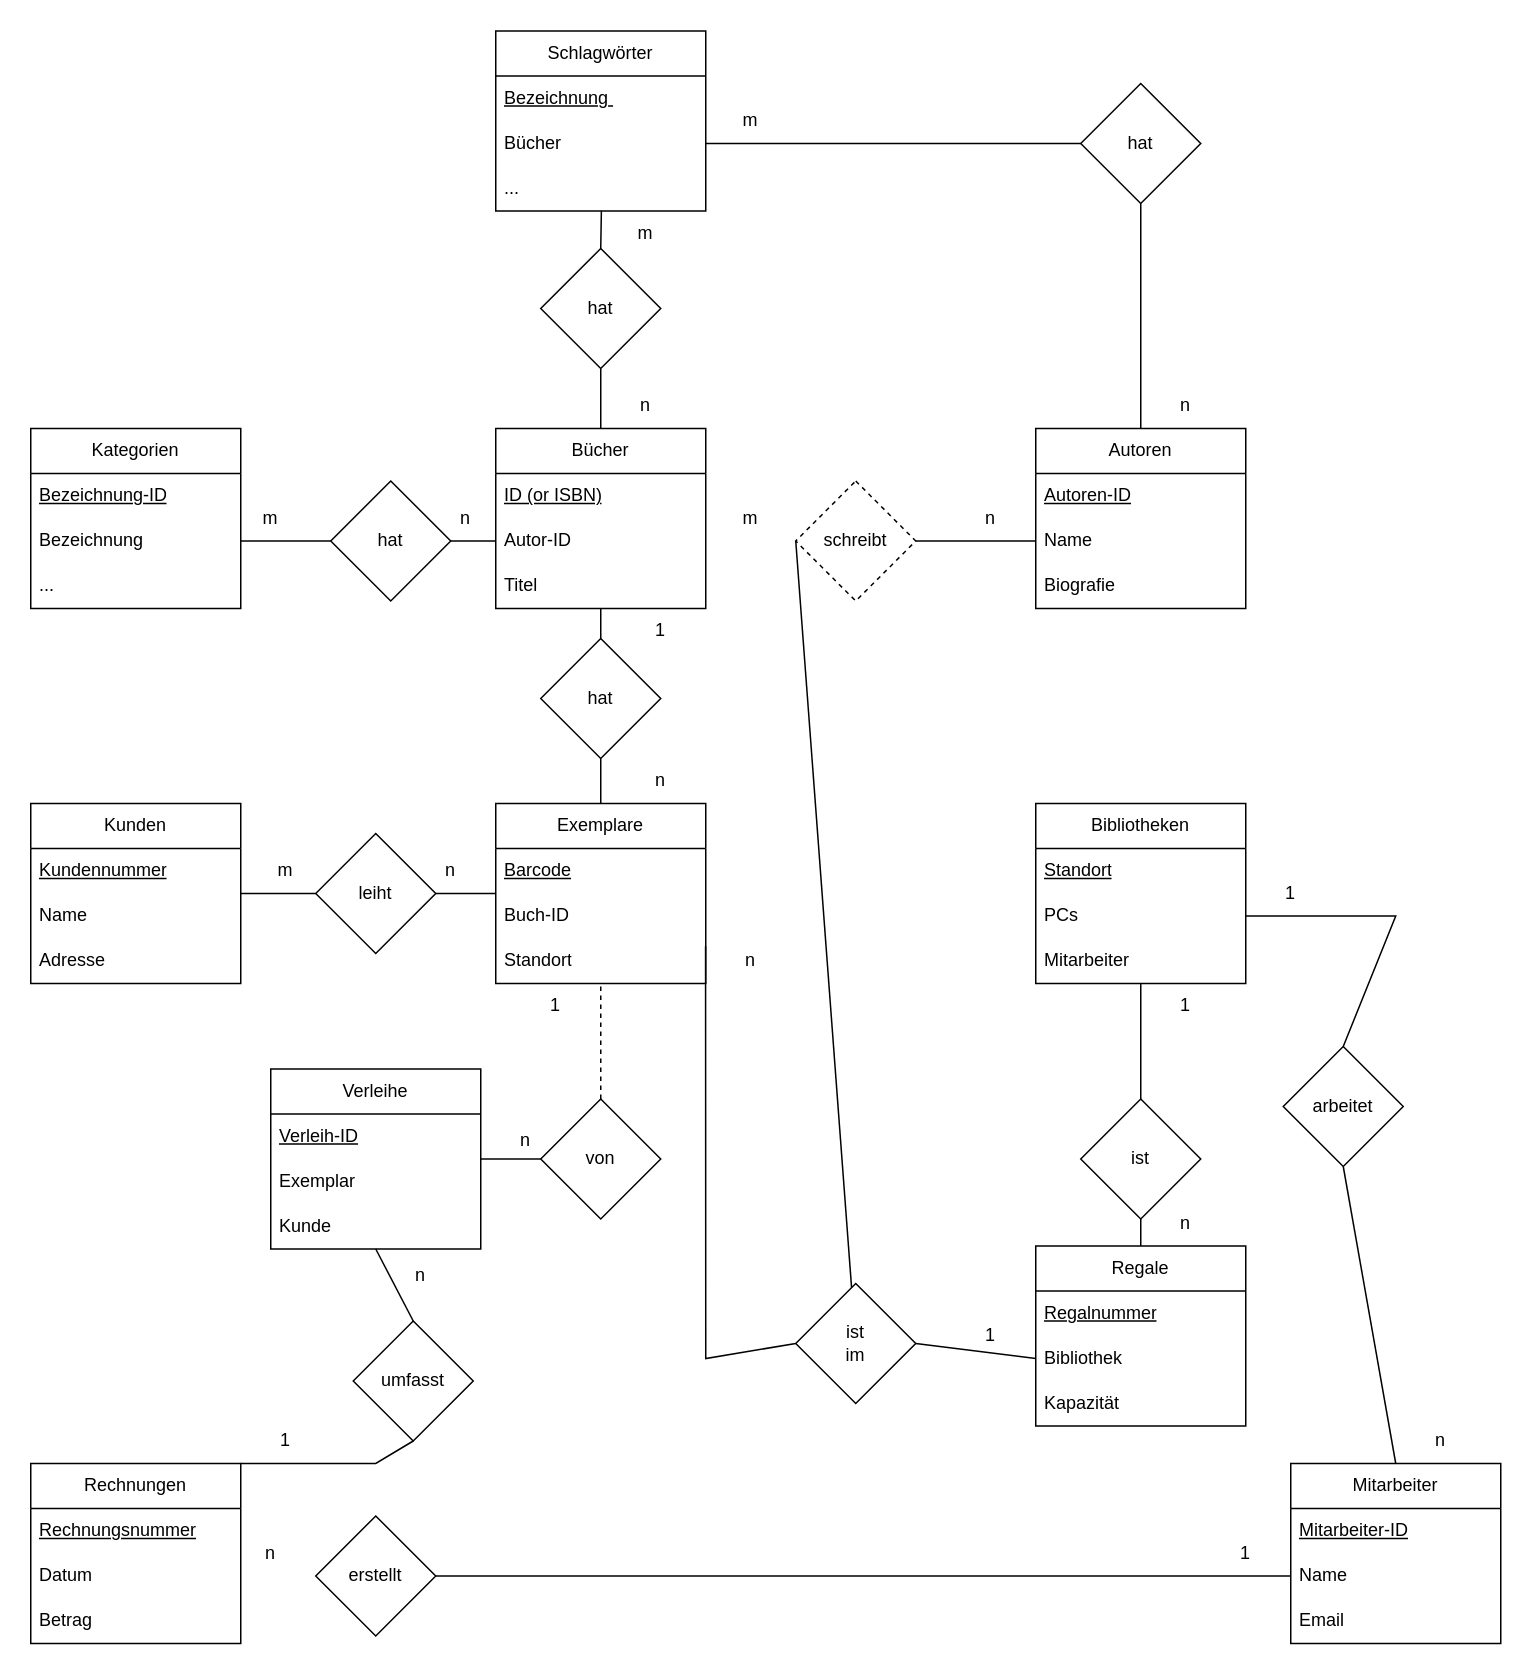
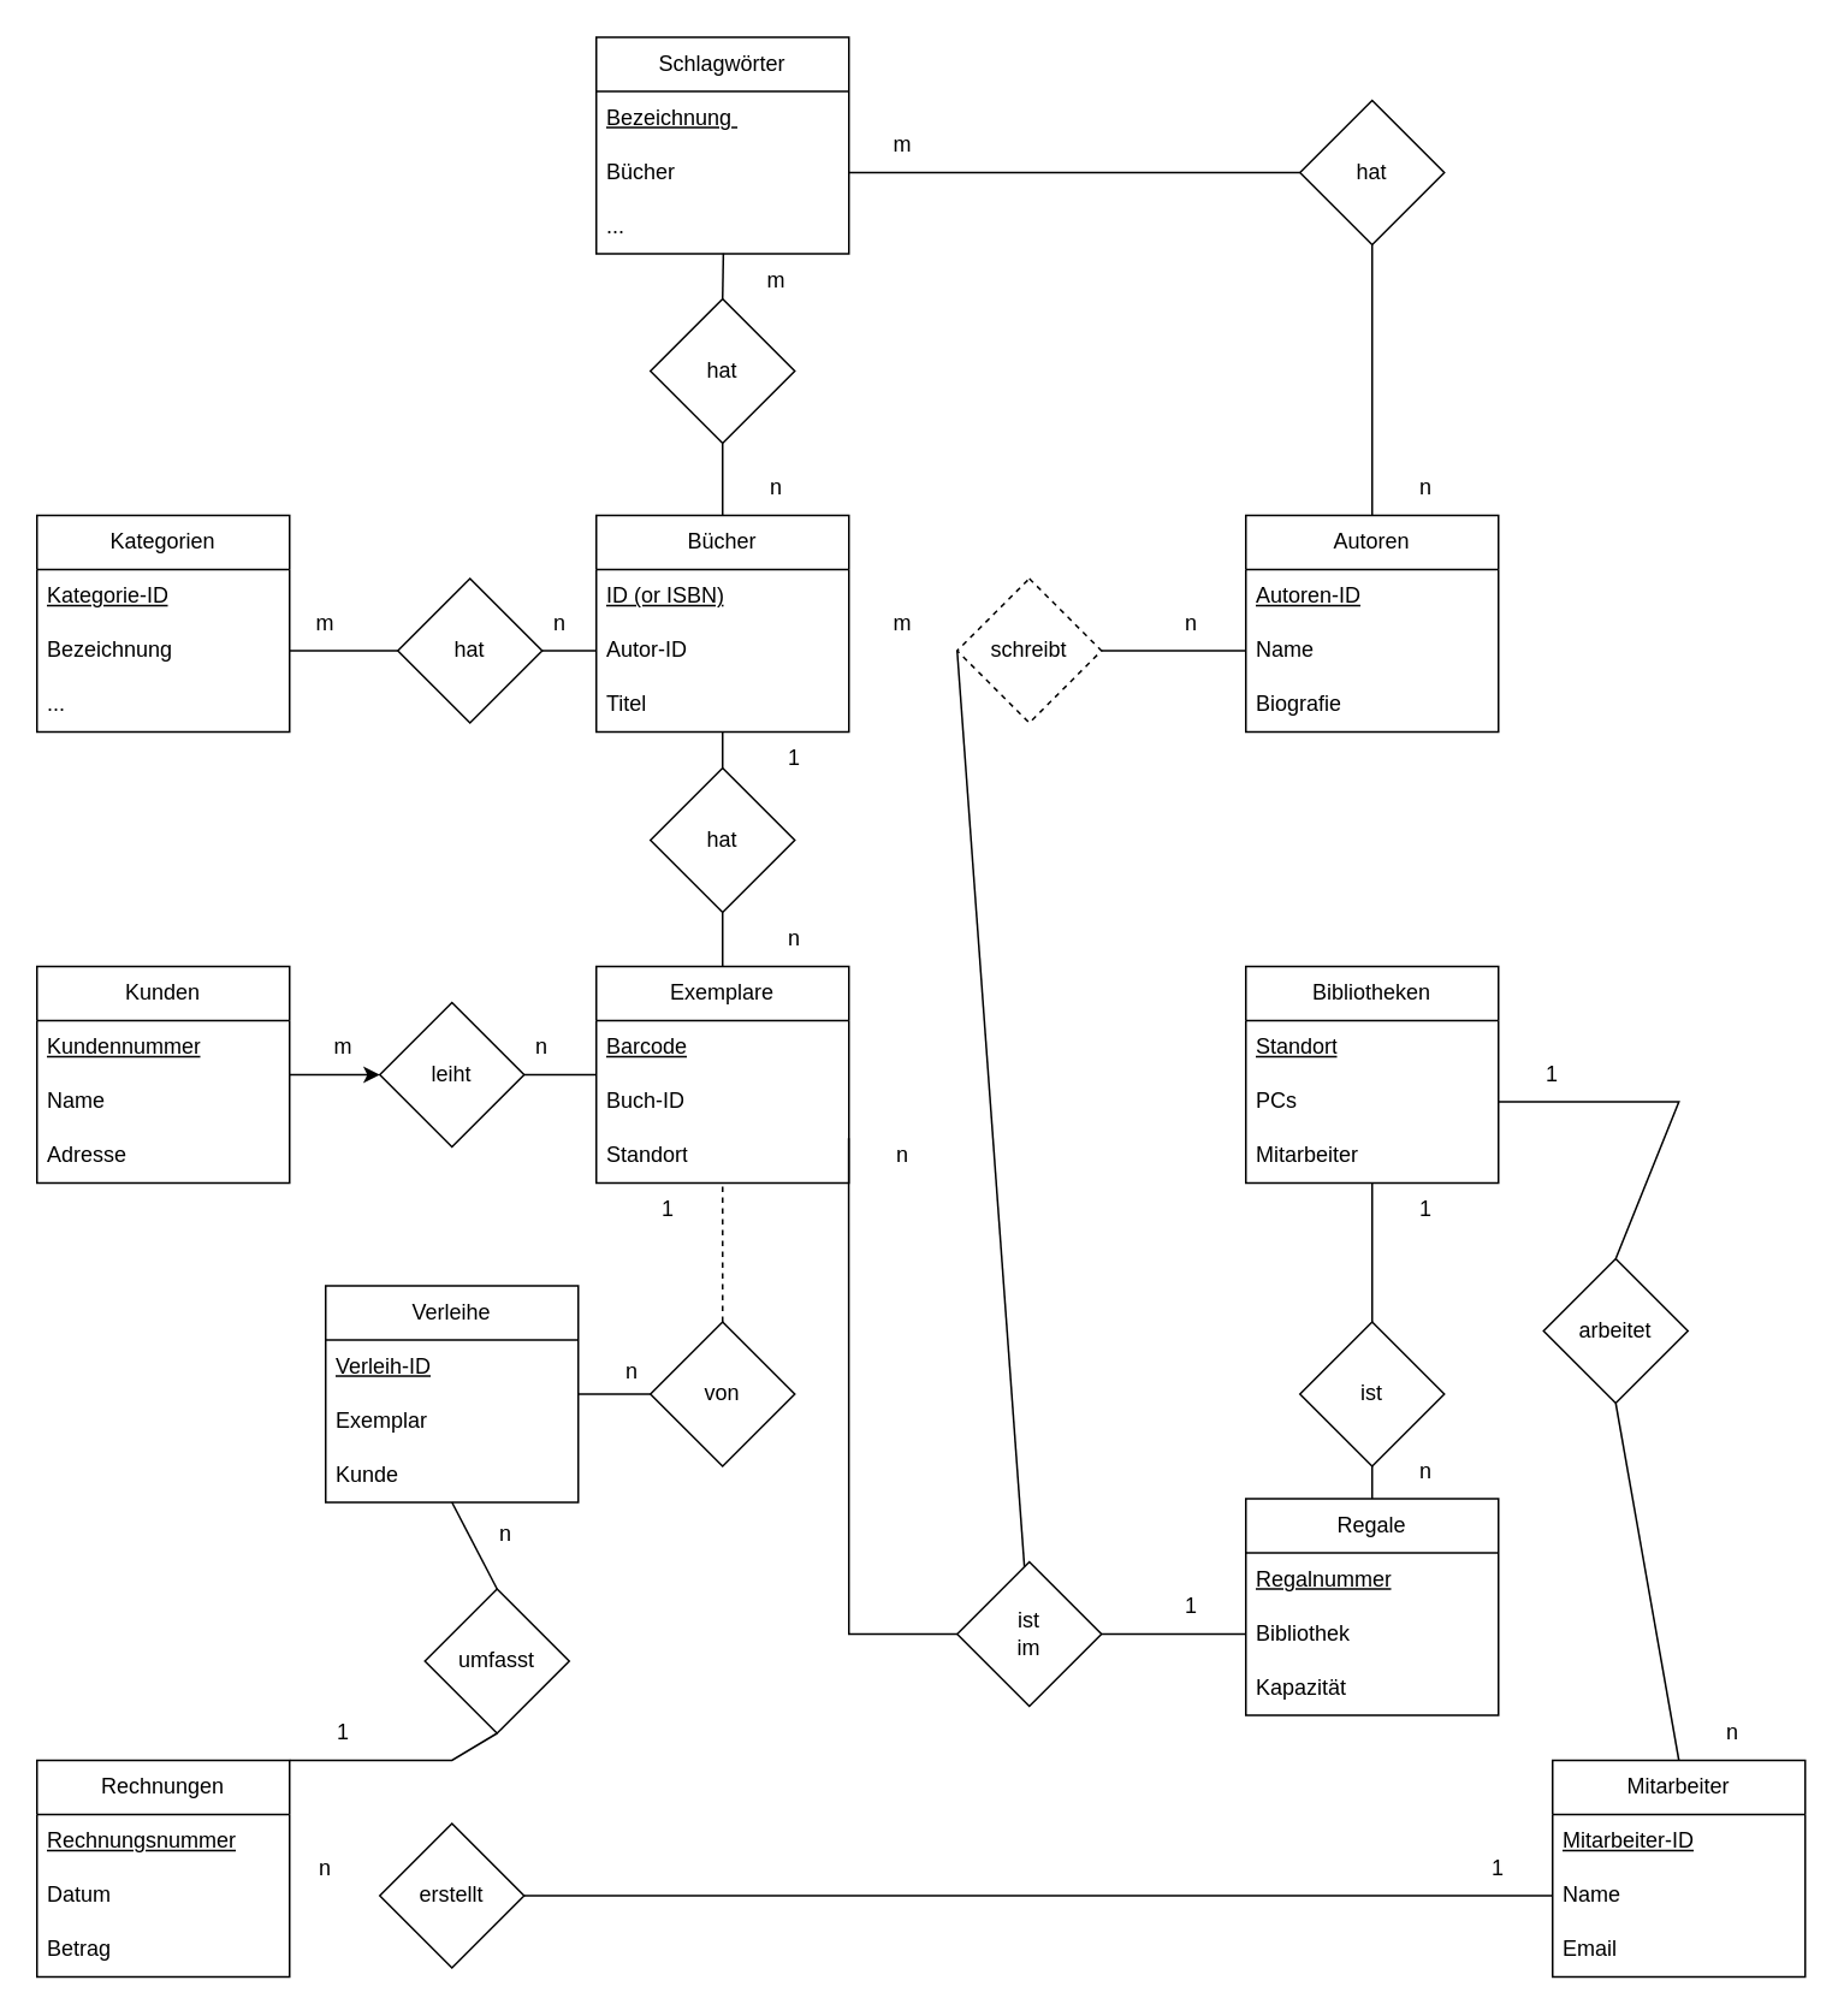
- <mxCell id="29" value="&lt;u&gt;Bezeichnung-ID&lt;/u&gt;" style="text;strokeColor=none;fillColor=none;align=left;verticalAlign=middle;spacingLeft=4;spacingRight=4;overflow=hidden;points=[[0,0.5],[1,0.5]];portConstraint=eastwest;rotatable=0;whiteSpace=wrap;html=1;" parent="28" vertex="1"><mxGeometry y="30" width="140" height="30" as="geometry" /></mxCell>
+ <mxCell id="29" value="&lt;u&gt;Kategorie-ID&lt;/u&gt;" style="text;strokeColor=none;fillColor=none;align=left;verticalAlign=middle;spacingLeft=4;spacingRight=4;overflow=hidden;points=[[0,0.5],[1,0.5]];portConstraint=eastwest;rotatable=0;whiteSpace=wrap;html=1;" parent="28" vertex="1"><mxGeometry y="30" width="140" height="30" as="geometry" /></mxCell>
- <mxCell id="15" value="" style="endArrow=none;html=1;rounded=0;exitX=1;exitY=0.5;exitDx=0;exitDy=0;" parent="1" source="2" target="10" edge="1"><mxGeometry width="50" height="50" relative="1" as="geometry"><mxPoint x="390" y="775" as="sourcePoint" /><mxPoint x="440" y="725" as="targetPoint" /></mxGeometry></mxCell>
+ <mxCell id="15" value="" style="endArrow=classic;html=1;rounded=0;exitX=1;exitY=0.5;exitDx=0;exitDy=0;" parent="1" source="2" target="10" edge="1"><mxGeometry width="50" height="50" relative="1" as="geometry"><mxPoint x="390" y="775" as="sourcePoint" /><mxPoint x="440" y="725" as="targetPoint" /></mxGeometry></mxCell>
- <mxCell id="53" value="&lt;div&gt;ist&lt;/div&gt;&lt;div&gt;im&lt;br&gt;&lt;/div&gt;" style="rhombus;whiteSpace=wrap;html=1;" parent="1" vertex="1"><mxGeometry x="530" y="855" width="80" height="80" as="geometry" /></mxCell>
+ <mxCell id="53" value="&lt;div&gt;ist&lt;/div&gt;&lt;div&gt;im&lt;br&gt;&lt;/div&gt;" style="rhombus;whiteSpace=wrap;html=1;" parent="1" vertex="1"><mxGeometry x="530" y="865" width="80" height="80" as="geometry" /></mxCell>
